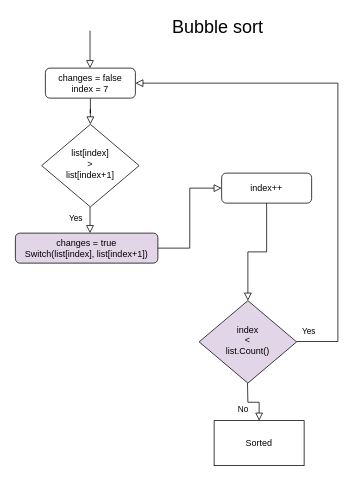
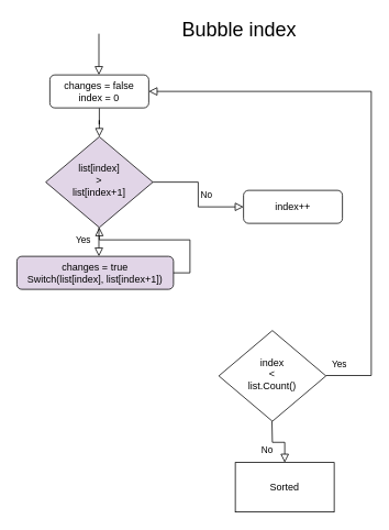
- <mxCell id="17" value="&lt;font style=&quot;font-size: 24px&quot;&gt;Bubble sort&lt;/font&gt;" style="text;html=1;strokeColor=none;fillColor=none;align=center;verticalAlign=middle;whiteSpace=wrap;rounded=0;" vertex="1" parent="1"><mxGeometry x="190" y="20" width="200" height="30" as="geometry" /></mxCell>
+ <mxCell id="17" value="&lt;font style=&quot;font-size: 24px&quot;&gt;Bubble index&lt;/font&gt;" style="text;html=1;strokeColor=none;fillColor=none;align=center;verticalAlign=middle;whiteSpace=wrap;rounded=0;" vertex="1" parent="1"><mxGeometry x="190" y="20" width="200" height="30" as="geometry" /></mxCell>
- <mxCell id="3" value="changes = false&lt;br&gt;index = 7" style="rounded=1;whiteSpace=wrap;html=1;fontSize=12;glass=0;strokeWidth=1;shadow=0;" parent="1" vertex="1"><mxGeometry x="60" y="90" width="120" height="40" as="geometry" /></mxCell>
+ <mxCell id="3" value="changes = false&lt;br&gt;index = 0" style="rounded=1;whiteSpace=wrap;html=1;fontSize=12;glass=0;strokeWidth=1;shadow=0;" parent="1" vertex="1"><mxGeometry x="60" y="90" width="120" height="40" as="geometry" /></mxCell>
- <mxCell id="5" value="list[index]&lt;br&gt;&amp;gt;&lt;br&gt;list[index+1]" style="rhombus;whiteSpace=wrap;html=1;shadow=0;fontFamily=Helvetica;fontSize=12;align=center;strokeWidth=1;spacing=6;spacingTop=-4;" parent="1" vertex="1"><mxGeometry x="55" y="165" width="130" height="110" as="geometry" /></mxCell>
+ <mxCell id="5" value="list[index]&lt;br&gt;&amp;gt;&lt;br&gt;list[index+1]" style="rhombus;whiteSpace=wrap;html=1;shadow=0;fontFamily=Helvetica;fontSize=12;align=center;strokeWidth=1;spacing=6;spacingTop=-4;fillColor=#e1d5e7;" parent="1" vertex="1"><mxGeometry x="55" y="165" width="130" height="110" as="geometry" /></mxCell>
+ <mxCell id="4" value="No" style="edgeStyle=orthogonalEdgeStyle;rounded=0;html=1;jettySize=auto;orthogonalLoop=1;fontSize=11;endArrow=block;endFill=0;endSize=8;strokeWidth=1;shadow=0;labelBackgroundColor=none;" parent="1" source="5" target="6" edge="1"><mxGeometry y="10" relative="1" as="geometry"><mxPoint as="offset" /></mxGeometry></mxCell>
- <mxCell id="11" value="" style="rounded=0;html=1;jettySize=auto;orthogonalLoop=1;fontSize=11;endArrow=block;endFill=0;endSize=8;strokeWidth=1;shadow=0;labelBackgroundColor=none;edgeStyle=orthogonalEdgeStyle;entryX=0;entryY=0.5;entryDx=0;entryDy=0;exitX=1;exitY=0.5;exitDx=0;exitDy=0;" edge="1" parent="1" source="10" target="6"><mxGeometry relative="1" as="geometry"><mxPoint x="490" y="310" as="sourcePoint" /><mxPoint x="360" y="220" as="targetPoint" /></mxGeometry></mxCell>
+ <mxCell id="11" value="" style="rounded=0;html=1;jettySize=auto;orthogonalLoop=1;fontSize=11;endArrow=block;endFill=0;endSize=8;strokeWidth=1;shadow=0;labelBackgroundColor=none;edgeStyle=orthogonalEdgeStyle;exitX=1;exitY=0.5;exitDx=0;exitDy=0;" edge="1" parent="1" source="10" target="5"><mxGeometry relative="1" as="geometry"><mxPoint x="490" y="310" as="sourcePoint" /><mxPoint x="360" y="220" as="targetPoint" /></mxGeometry></mxCell>
- <mxCell id="8" value="" style="rounded=0;html=1;jettySize=auto;orthogonalLoop=1;fontSize=11;endArrow=block;endFill=0;endSize=8;strokeWidth=1;shadow=0;labelBackgroundColor=none;edgeStyle=orthogonalEdgeStyle;entryX=0.5;entryY=0;entryDx=0;entryDy=0;exitX=0.5;exitY=1;exitDx=0;exitDy=0;" edge="1" parent="1" source="6" target="12"><mxGeometry relative="1" as="geometry"><mxPoint x="350" y="180" as="sourcePoint" /><mxPoint x="300" y="135" as="targetPoint" /></mxGeometry></mxCell>
- <mxCell id="12" value="index&lt;br&gt;&amp;lt;&lt;br&gt;list.Count()" style="rhombus;whiteSpace=wrap;html=1;shadow=0;fontFamily=Helvetica;fontSize=12;align=center;strokeWidth=1;spacing=6;spacingTop=-4;fillColor=#e1d5e7;" vertex="1" parent="1"><mxGeometry x="265" y="400" width="130" height="110" as="geometry" /></mxCell>
+ <mxCell id="12" value="index&lt;br&gt;&amp;lt;&lt;br&gt;list.Count()" style="rhombus;whiteSpace=wrap;html=1;shadow=0;fontFamily=Helvetica;fontSize=12;align=center;strokeWidth=1;spacing=6;spacingTop=-4;" vertex="1" parent="1"><mxGeometry x="265" y="400" width="130" height="110" as="geometry" /></mxCell>
